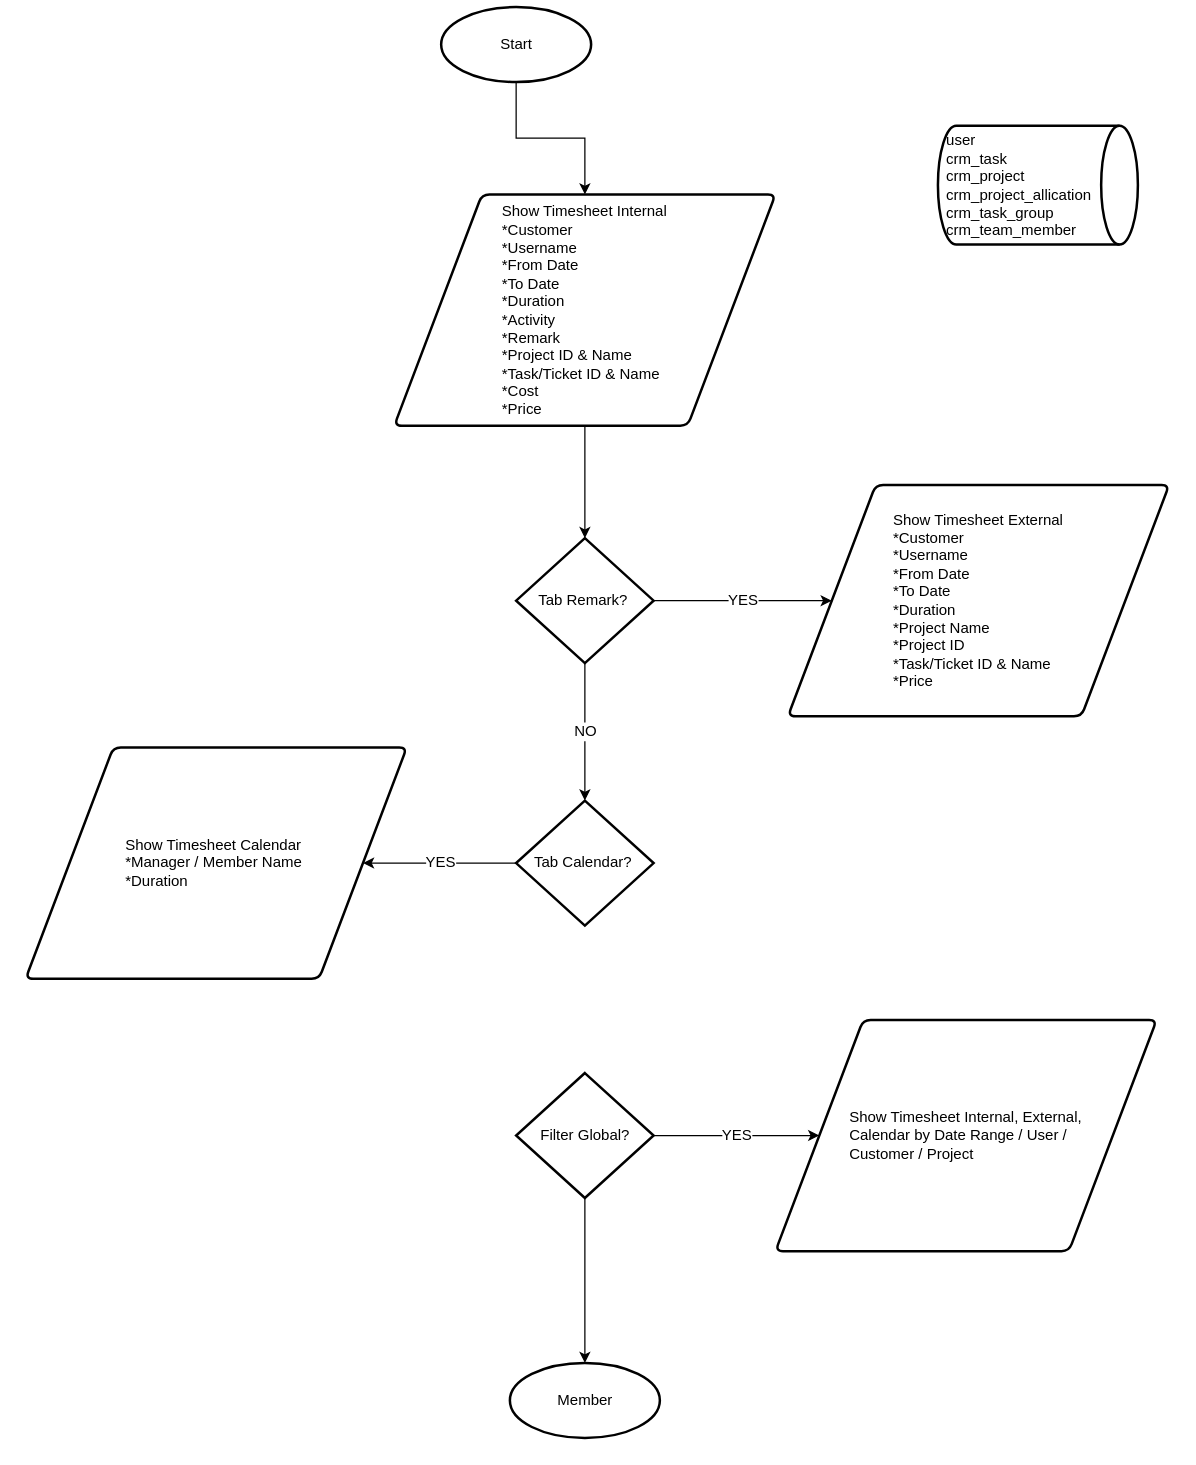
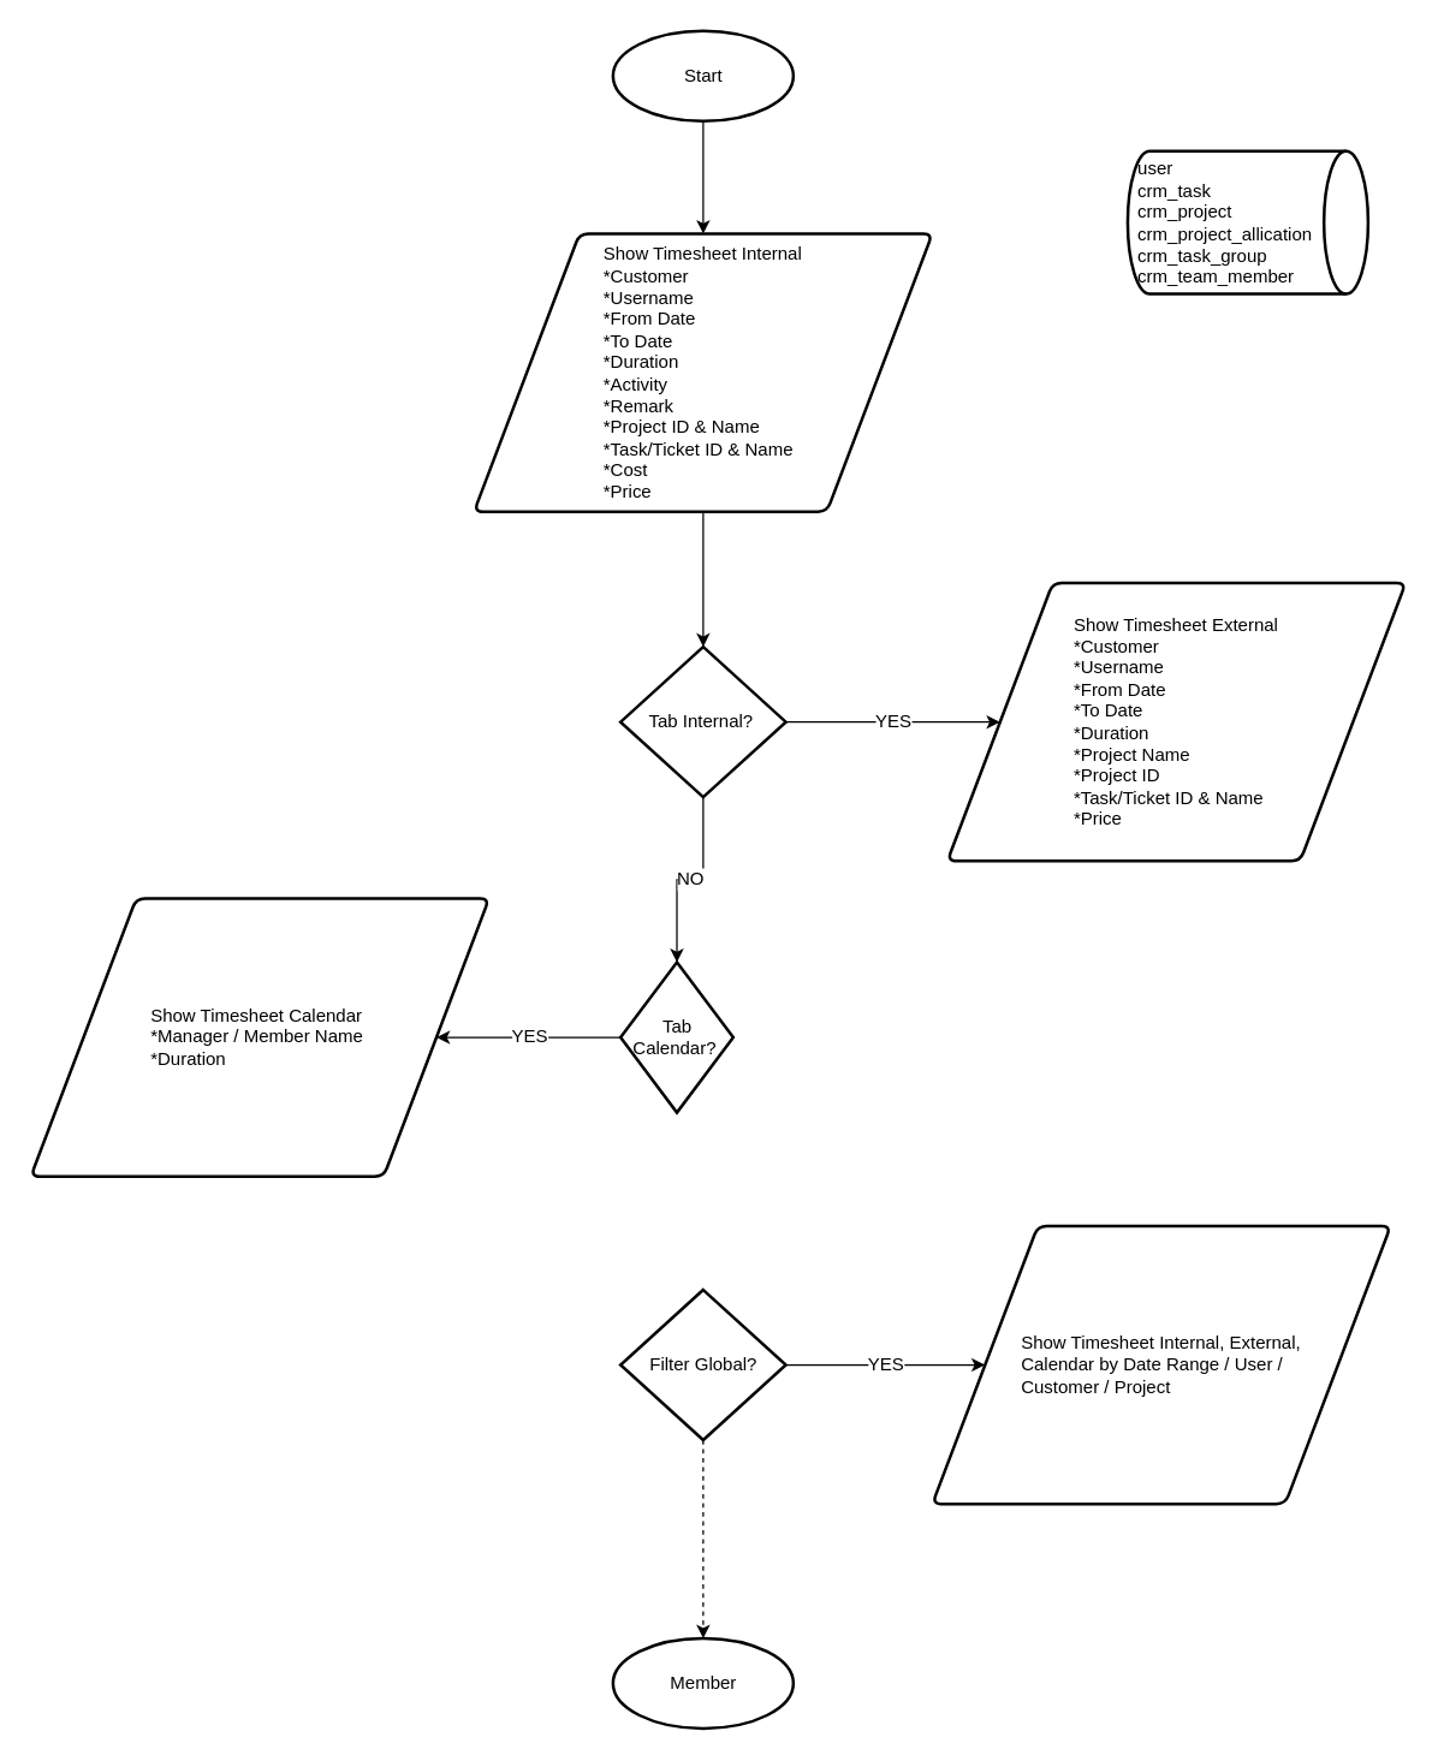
- <mxCell id="3" value="&lt;font style=&quot;font-size: 12px&quot;&gt;Start&lt;/font&gt;" style="strokeWidth=2;html=1;shape=mxgraph.flowchart.start_1;whiteSpace=wrap;" vertex="1" parent="1"><mxGeometry x="352.5" y="5" width="120" height="60" as="geometry" /></mxCell>
+ <mxCell id="3" value="&lt;font style=&quot;font-size: 12px&quot;&gt;Start&lt;/font&gt;" style="strokeWidth=2;html=1;shape=mxgraph.flowchart.start_1;whiteSpace=wrap;" vertex="1" parent="1"><mxGeometry x="407.5" y="20" width="120" height="60" as="geometry" /></mxCell>
- <mxCell id="9" value="Tab Remark?&amp;nbsp;" style="strokeWidth=2;html=1;shape=mxgraph.flowchart.decision;whiteSpace=wrap;fontSize=12;align=center;" vertex="1" parent="1"><mxGeometry x="412.5" y="430" width="110" height="100" as="geometry" /></mxCell>
+ <mxCell id="9" value="Tab Internal?&amp;nbsp;" style="strokeWidth=2;html=1;shape=mxgraph.flowchart.decision;whiteSpace=wrap;fontSize=12;align=center;" vertex="1" parent="1"><mxGeometry x="412.5" y="430" width="110" height="100" as="geometry" /></mxCell>
- <mxCell id="12" value="Tab Calendar?&amp;nbsp;" style="strokeWidth=2;html=1;shape=mxgraph.flowchart.decision;whiteSpace=wrap;fontSize=12;align=center;" vertex="1" parent="1"><mxGeometry x="412.5" y="640" width="110" height="100" as="geometry" /></mxCell>
+ <mxCell id="12" value="Tab Calendar?&amp;nbsp;" style="strokeWidth=2;html=1;shape=mxgraph.flowchart.decision;whiteSpace=wrap;fontSize=12;align=center;" vertex="1" parent="1"><mxGeometry x="412.5" y="640" width="75" height="100" as="geometry" /></mxCell>
- <mxCell id="15" style="edgeStyle=orthogonalEdgeStyle;rounded=0;orthogonalLoop=1;jettySize=auto;html=1;exitX=0.5;exitY=1;exitDx=0;exitDy=0;exitPerimeter=0;fontSize=12;" edge="1" parent="1" source="16" target="18"><mxGeometry relative="1" as="geometry" /></mxCell>
+ <mxCell id="15" style="edgeStyle=orthogonalEdgeStyle;rounded=0;orthogonalLoop=1;jettySize=auto;html=1;exitX=0.5;exitY=1;exitDx=0;exitDy=0;exitPerimeter=0;fontSize=12;dashed=1;" edge="1" parent="1" source="16" target="18"><mxGeometry relative="1" as="geometry" /></mxCell>
